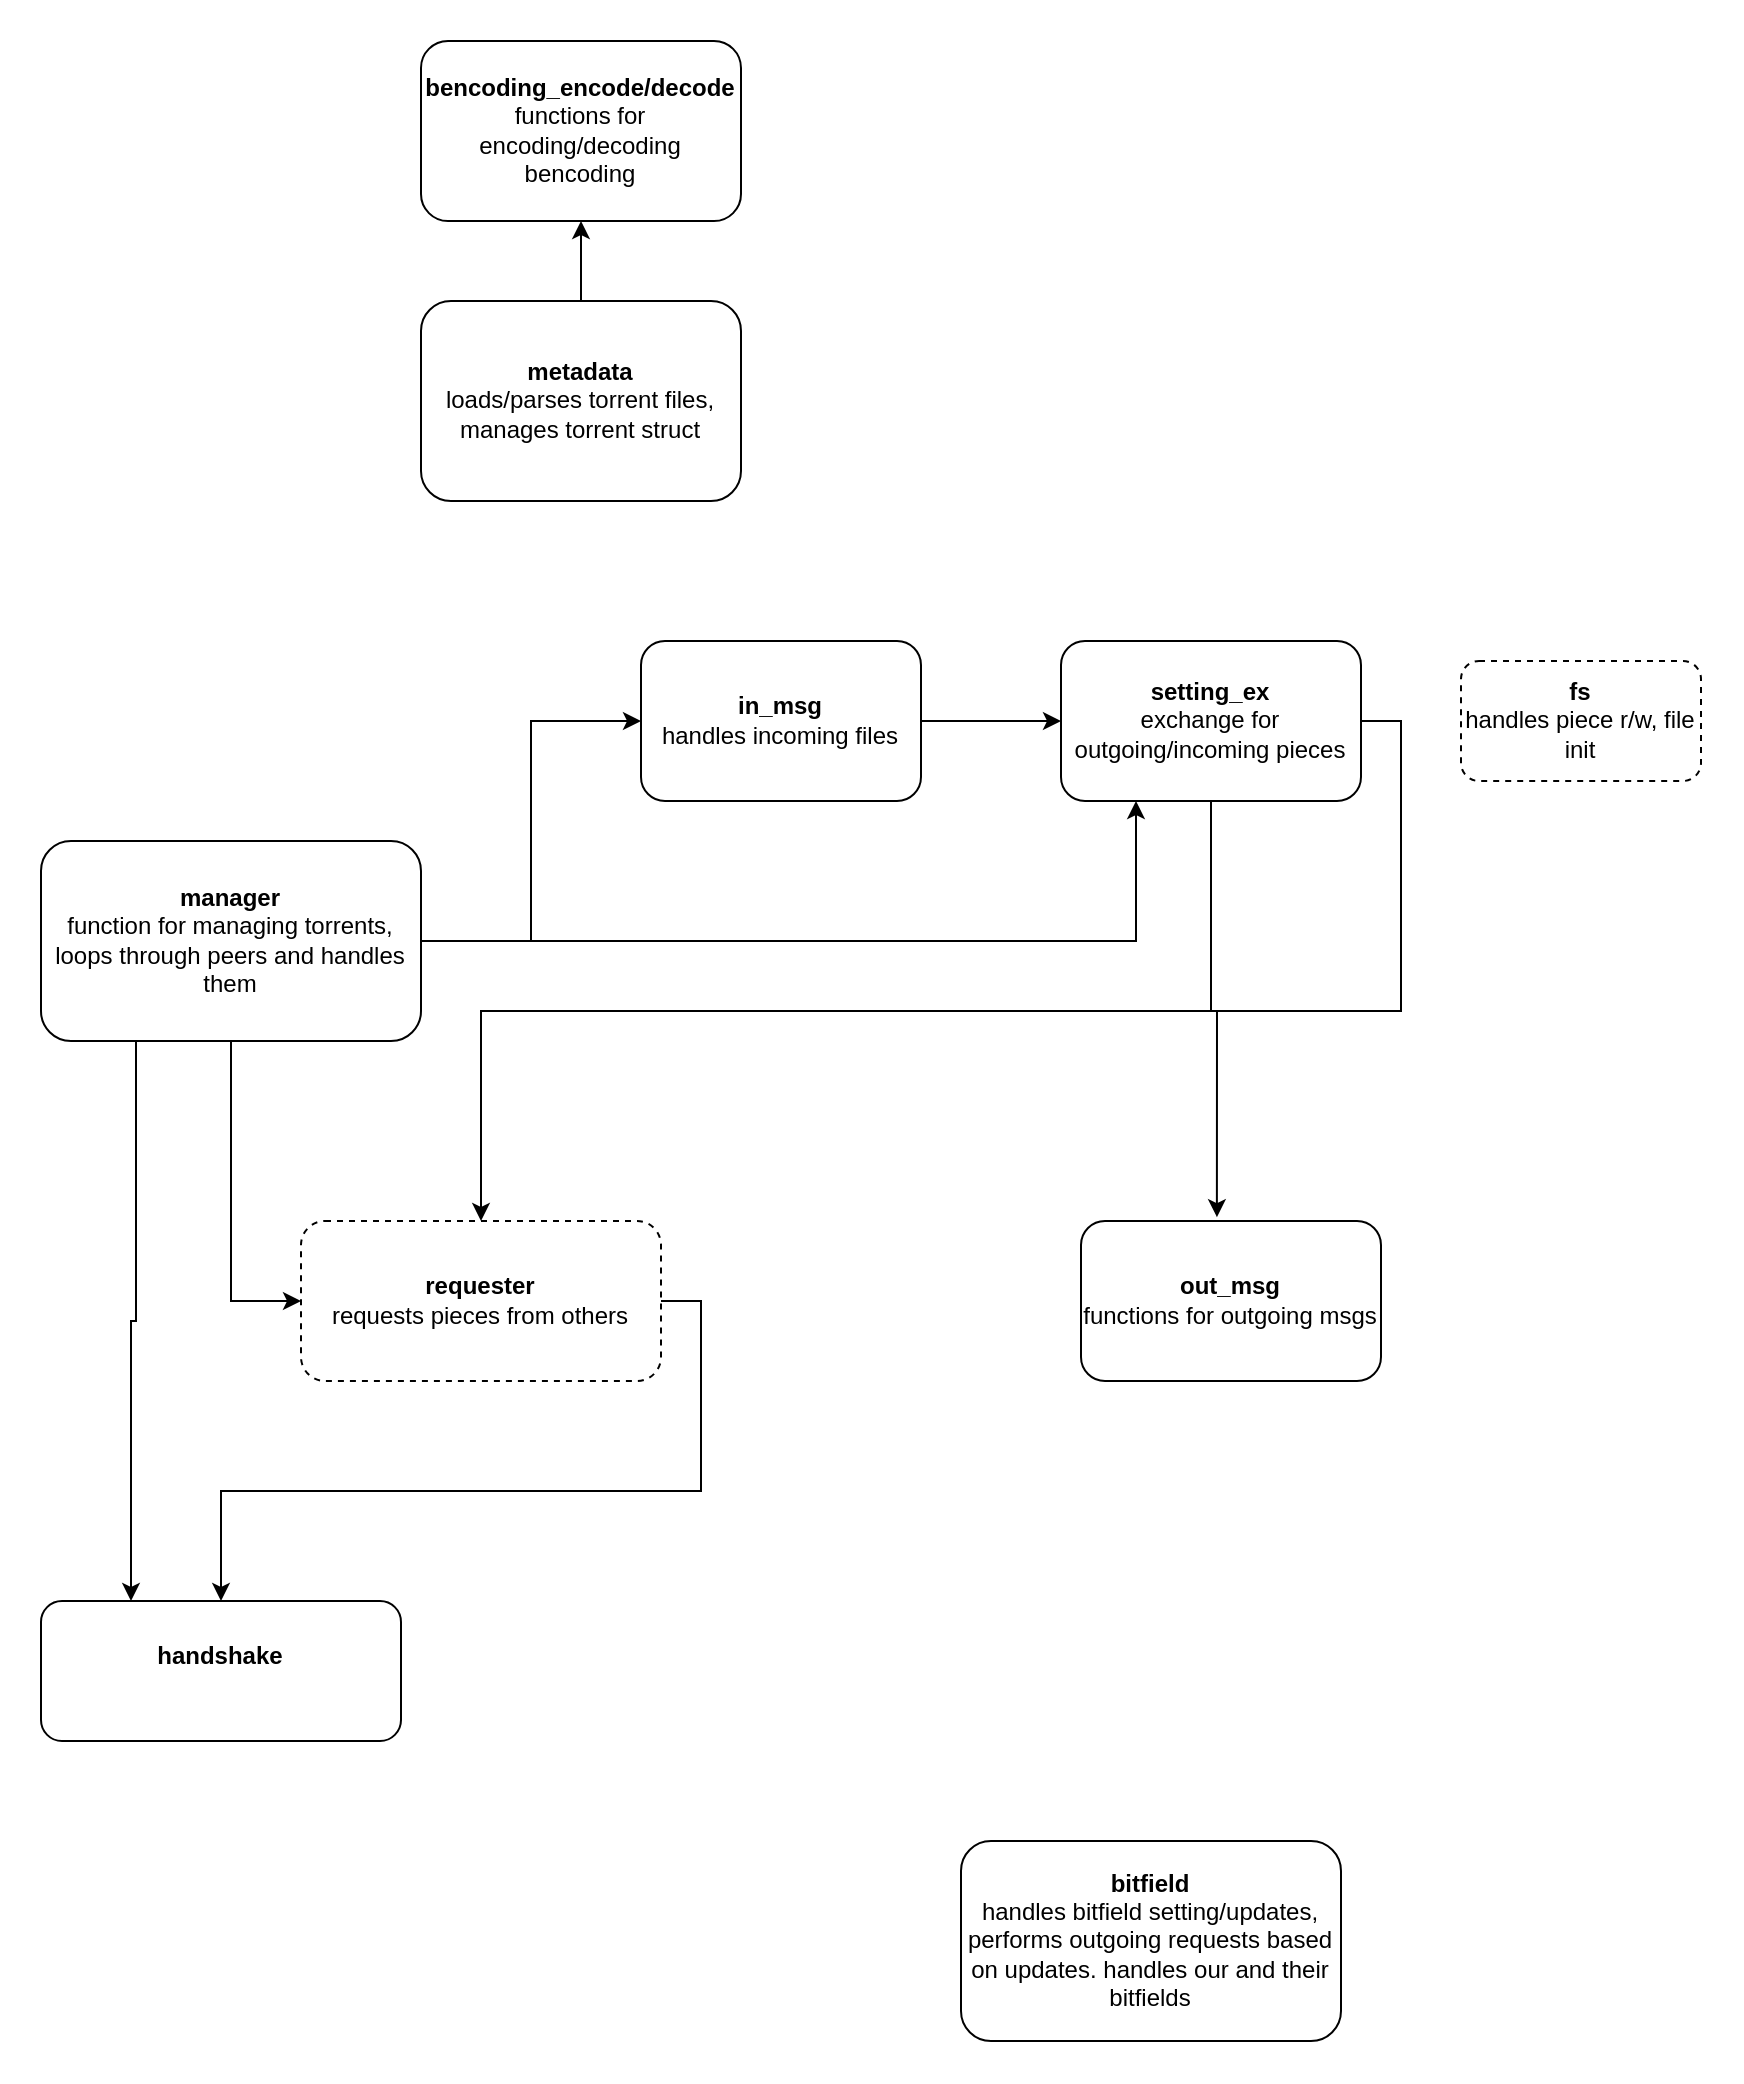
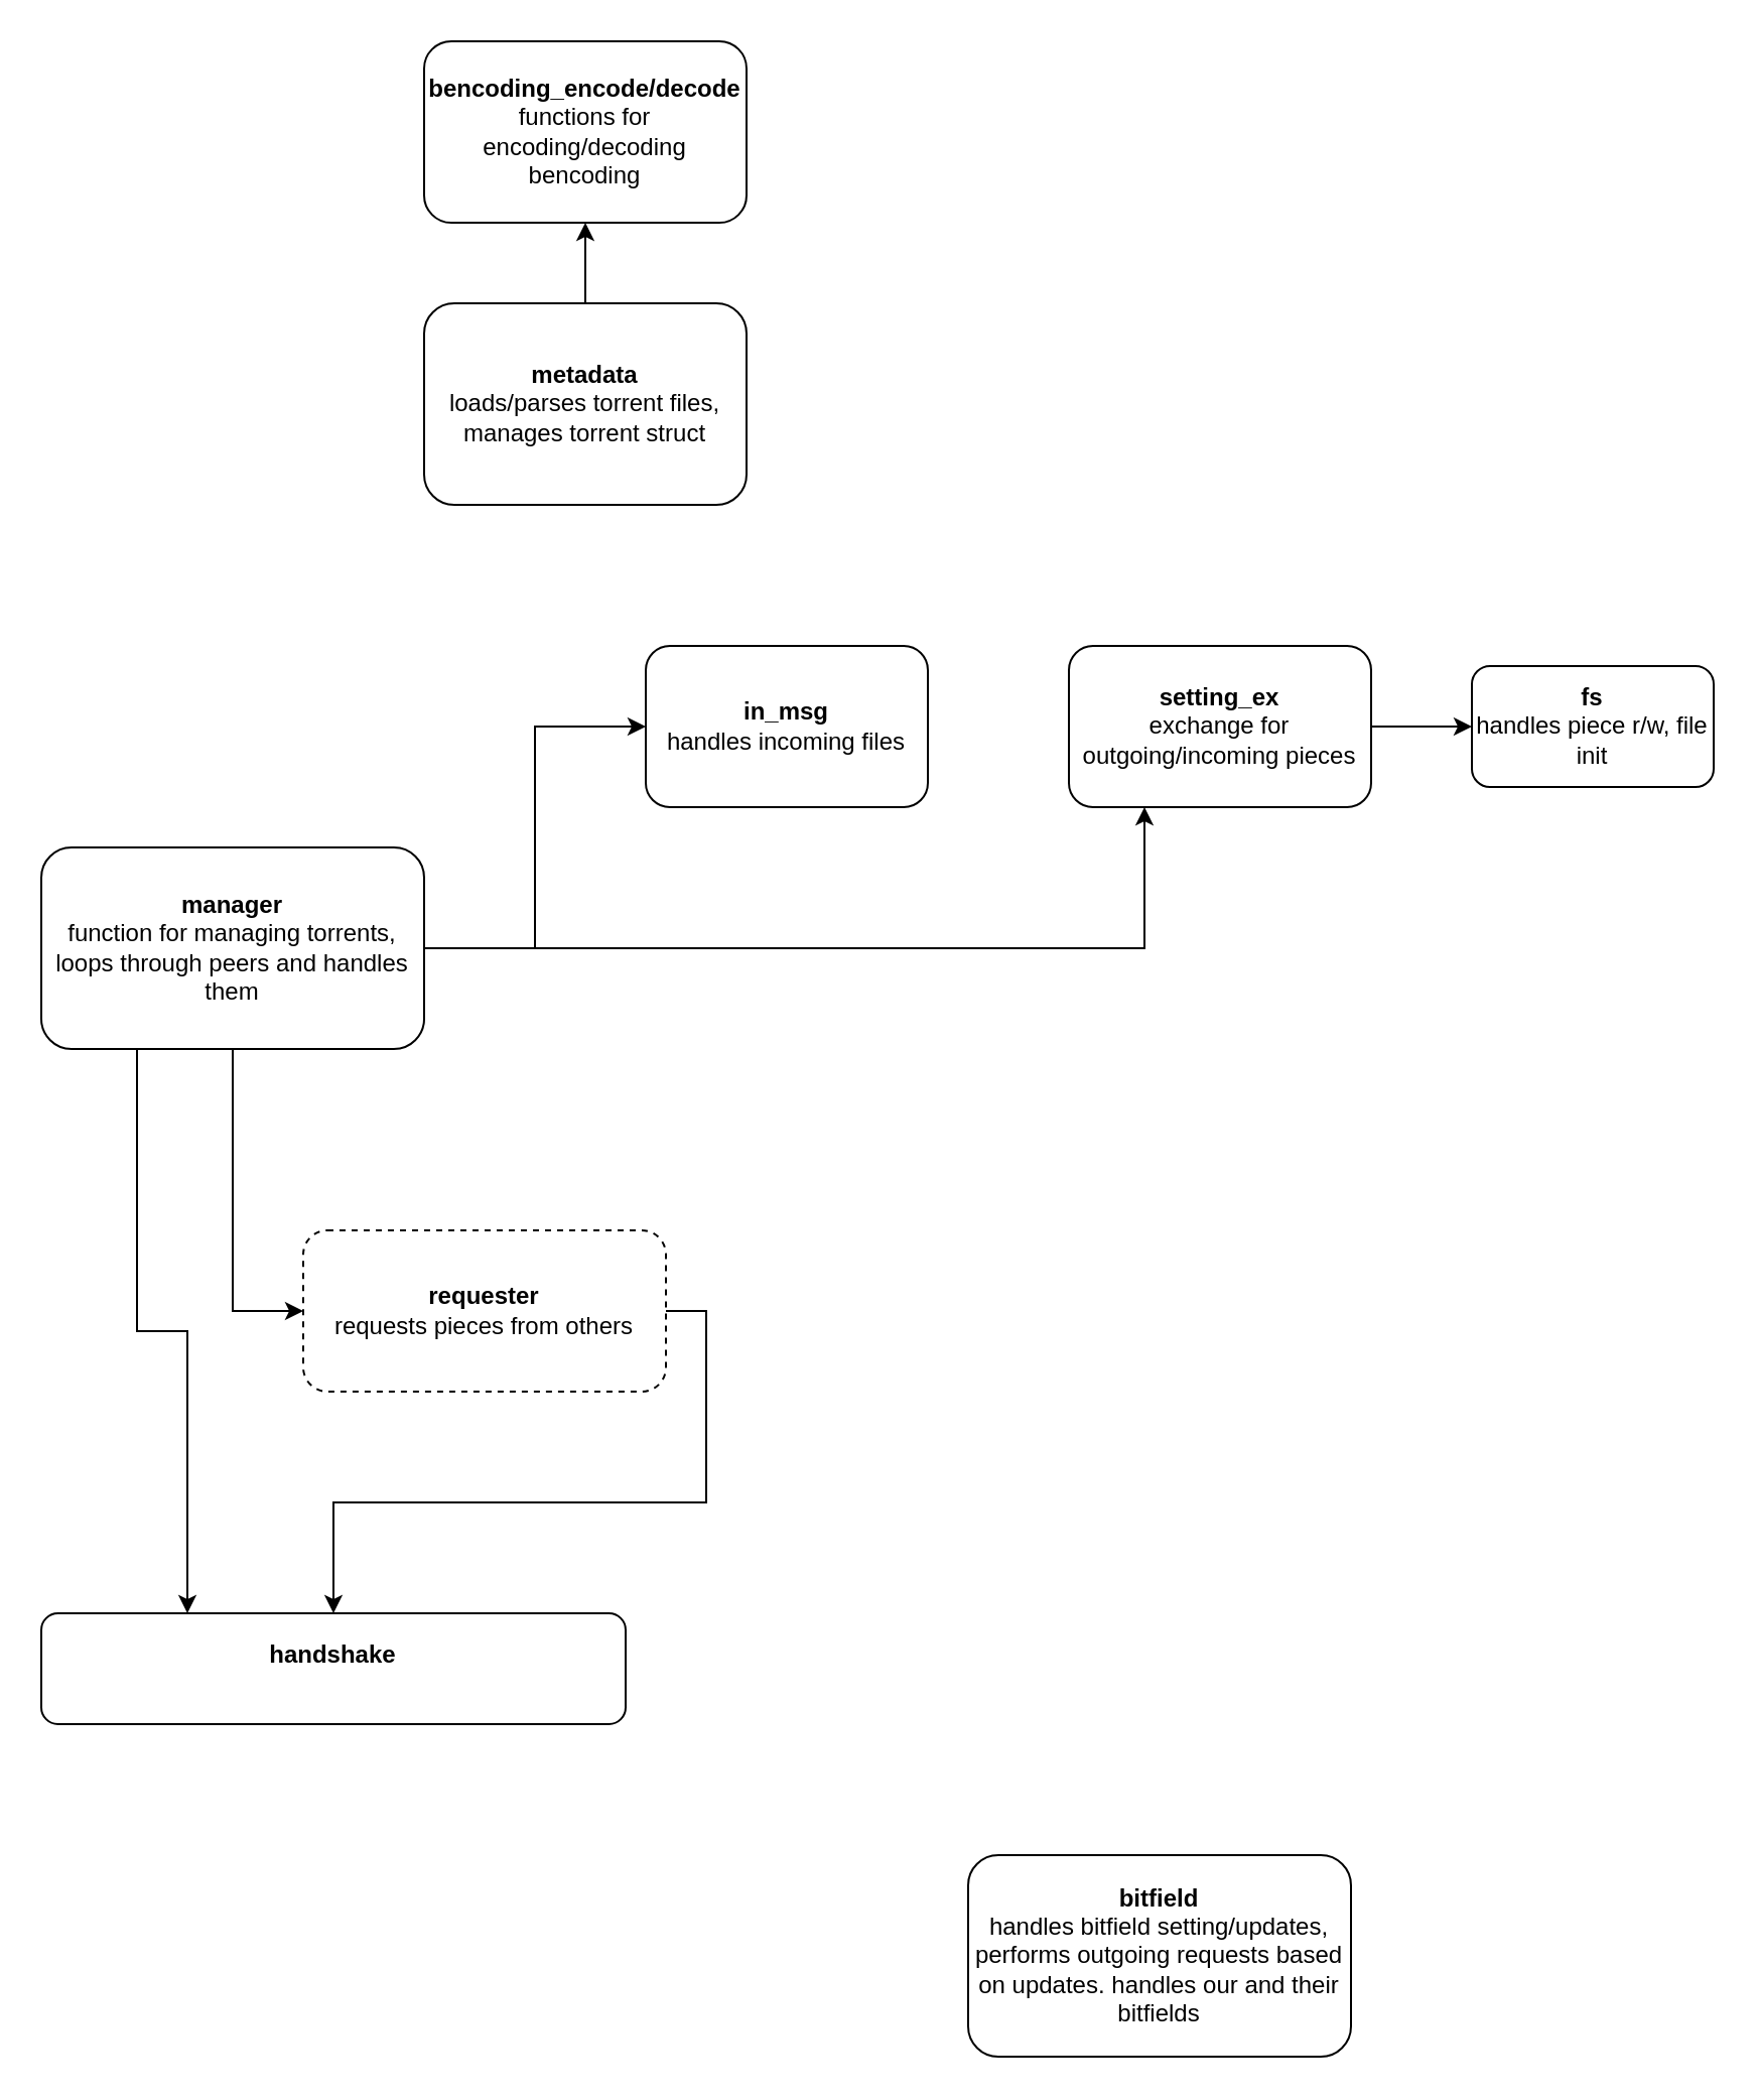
- <mxCell id="14" style="edgeStyle=orthogonalEdgeStyle;rounded=0;orthogonalLoop=1;jettySize=auto;html=1;exitX=1;exitY=0.5;exitDx=0;exitDy=0;" edge="1" parent="1" source="15" target="6"><mxGeometry relative="1" as="geometry" /></mxCell>
- <mxCell id="13" value="&lt;b&gt;fs&lt;/b&gt;&lt;br&gt;handles piece r/w, file init" style="rounded=1;whiteSpace=wrap;html=1;dashed=1;" vertex="1" parent="1"><mxGeometry x="730" y="330" width="120" height="60" as="geometry" /></mxCell>
+ <mxCell id="13" value="&lt;b&gt;fs&lt;/b&gt;&lt;br&gt;handles piece r/w, file init" style="rounded=1;whiteSpace=wrap;html=1;" vertex="1" parent="1"><mxGeometry x="730" y="330" width="120" height="60" as="geometry" /></mxCell>
- <mxCell id="5" style="edgeStyle=orthogonalEdgeStyle;rounded=0;orthogonalLoop=1;jettySize=auto;html=1;exitX=0.5;exitY=1;exitDx=0;exitDy=0;entryX=0.453;entryY=-0.024;entryDx=0;entryDy=0;entryPerimeter=0;" edge="1" parent="1" source="6" target="16"><mxGeometry relative="1" as="geometry" /></mxCell>
- <mxCell id="4" style="edgeStyle=orthogonalEdgeStyle;rounded=0;orthogonalLoop=1;jettySize=auto;html=1;exitX=1;exitY=0.5;exitDx=0;exitDy=0;" edge="1" parent="1" source="6" target="19"><mxGeometry relative="1" as="geometry" /></mxCell>
+ <mxCell id="4" style="edgeStyle=orthogonalEdgeStyle;rounded=0;orthogonalLoop=1;jettySize=auto;html=1;exitX=1;exitY=0.5;exitDx=0;exitDy=0;entryX=0;entryY=0.5;entryDx=0;entryDy=0;" edge="1" parent="1" source="6" target="13"><mxGeometry relative="1" as="geometry" /></mxCell>
- <mxCell id="16" value="&lt;b&gt;out_msg&lt;br&gt;&lt;/b&gt;functions for outgoing msgs&lt;b&gt;&lt;br&gt;&lt;/b&gt;" style="rounded=1;whiteSpace=wrap;html=1;" vertex="1" parent="1"><mxGeometry x="540" y="610" width="150" height="80" as="geometry" /></mxCell>
- <mxCell id="20" value="&lt;b&gt;handshake&lt;br&gt;&lt;br&gt;&lt;/b&gt;" style="rounded=1;whiteSpace=wrap;html=1;" vertex="1" parent="1"><mxGeometry x="20" y="800" width="180" height="70" as="geometry" /></mxCell>
+ <mxCell id="20" value="&lt;b&gt;handshake&lt;br&gt;&lt;br&gt;&lt;/b&gt;" style="rounded=1;whiteSpace=wrap;html=1;" vertex="1" parent="1"><mxGeometry x="20" y="800" width="290" height="55" as="geometry" /></mxCell>
